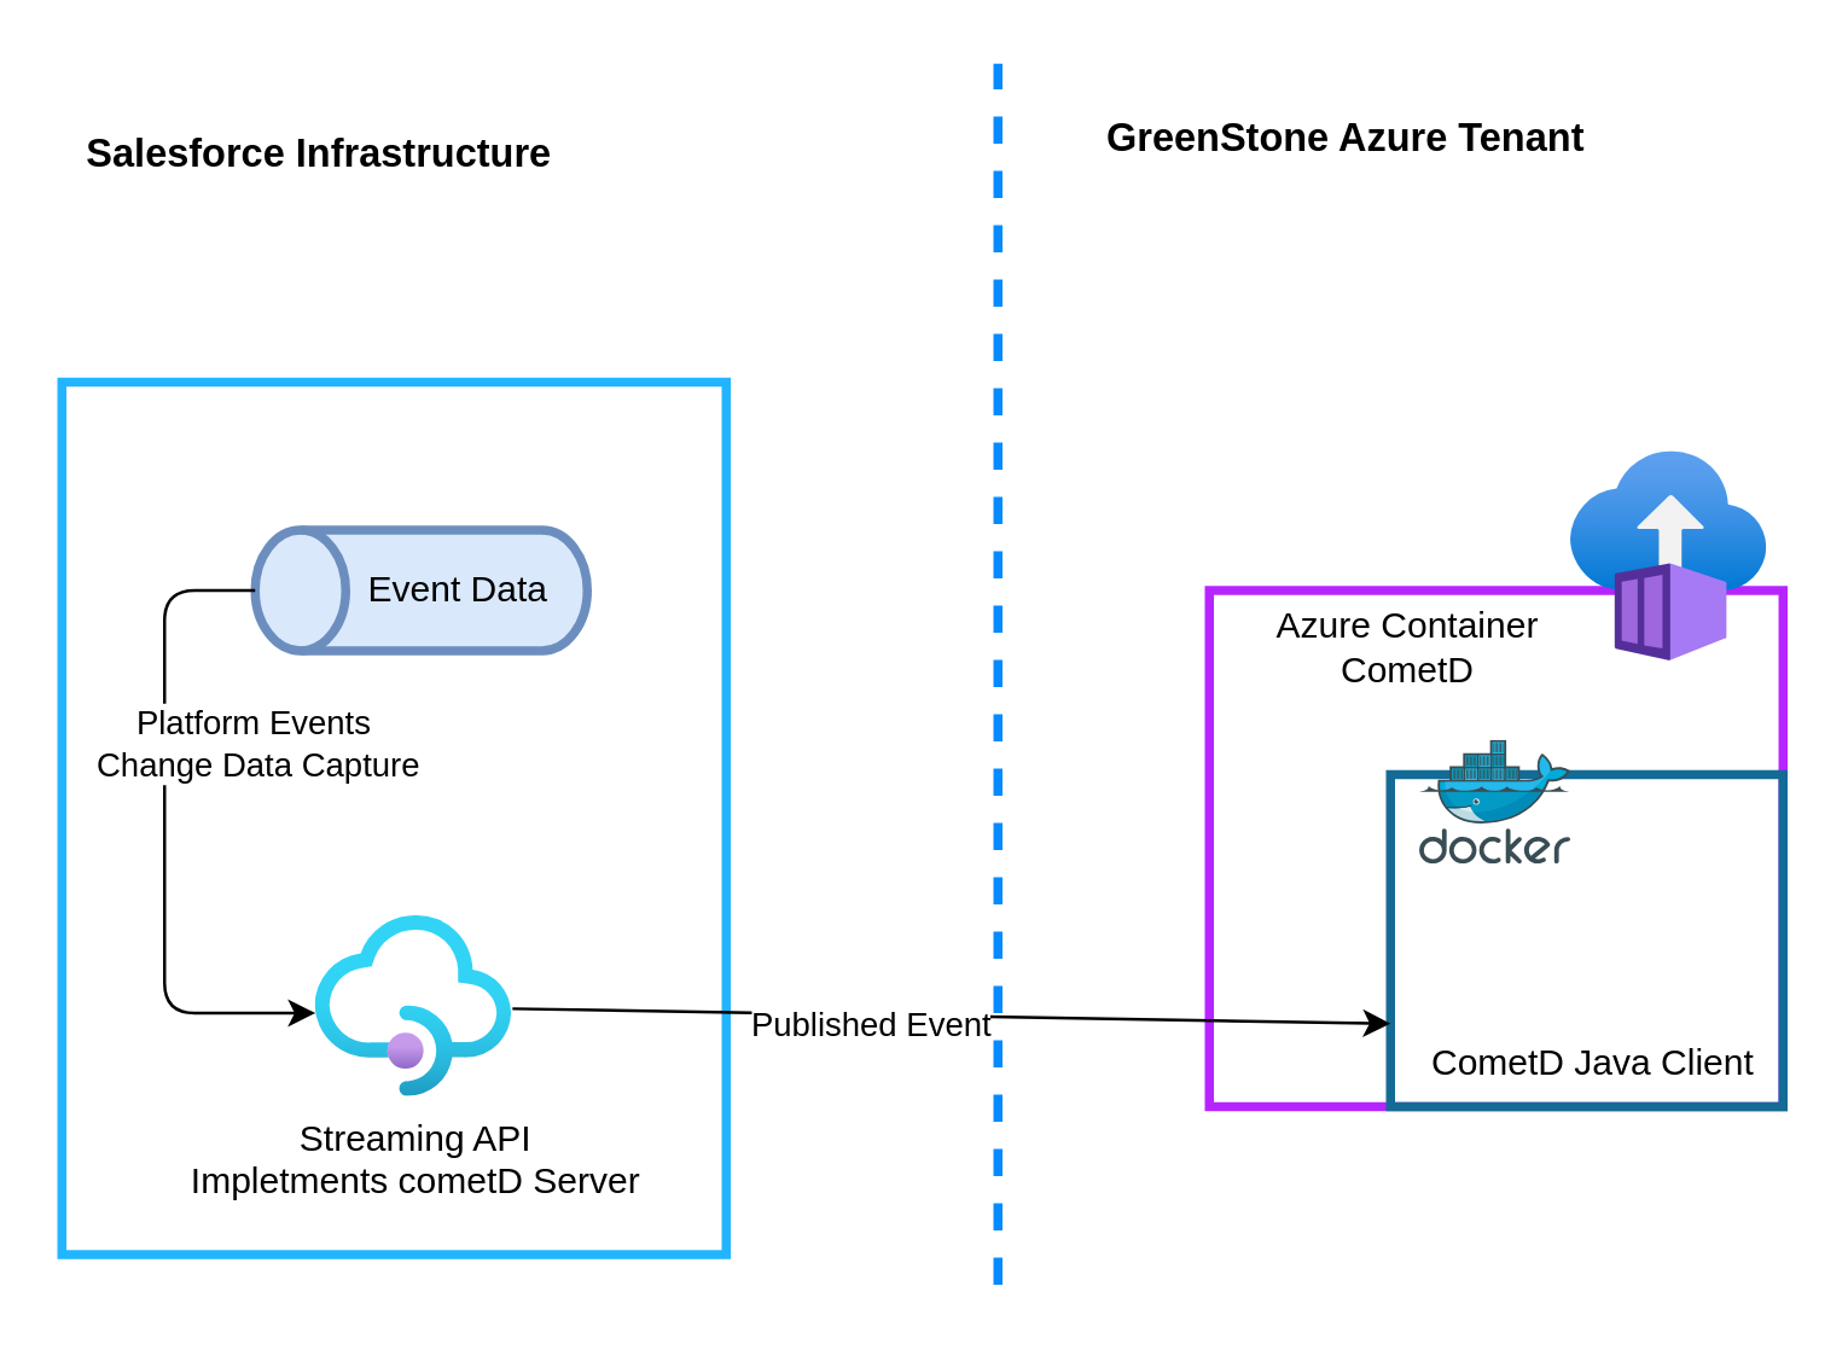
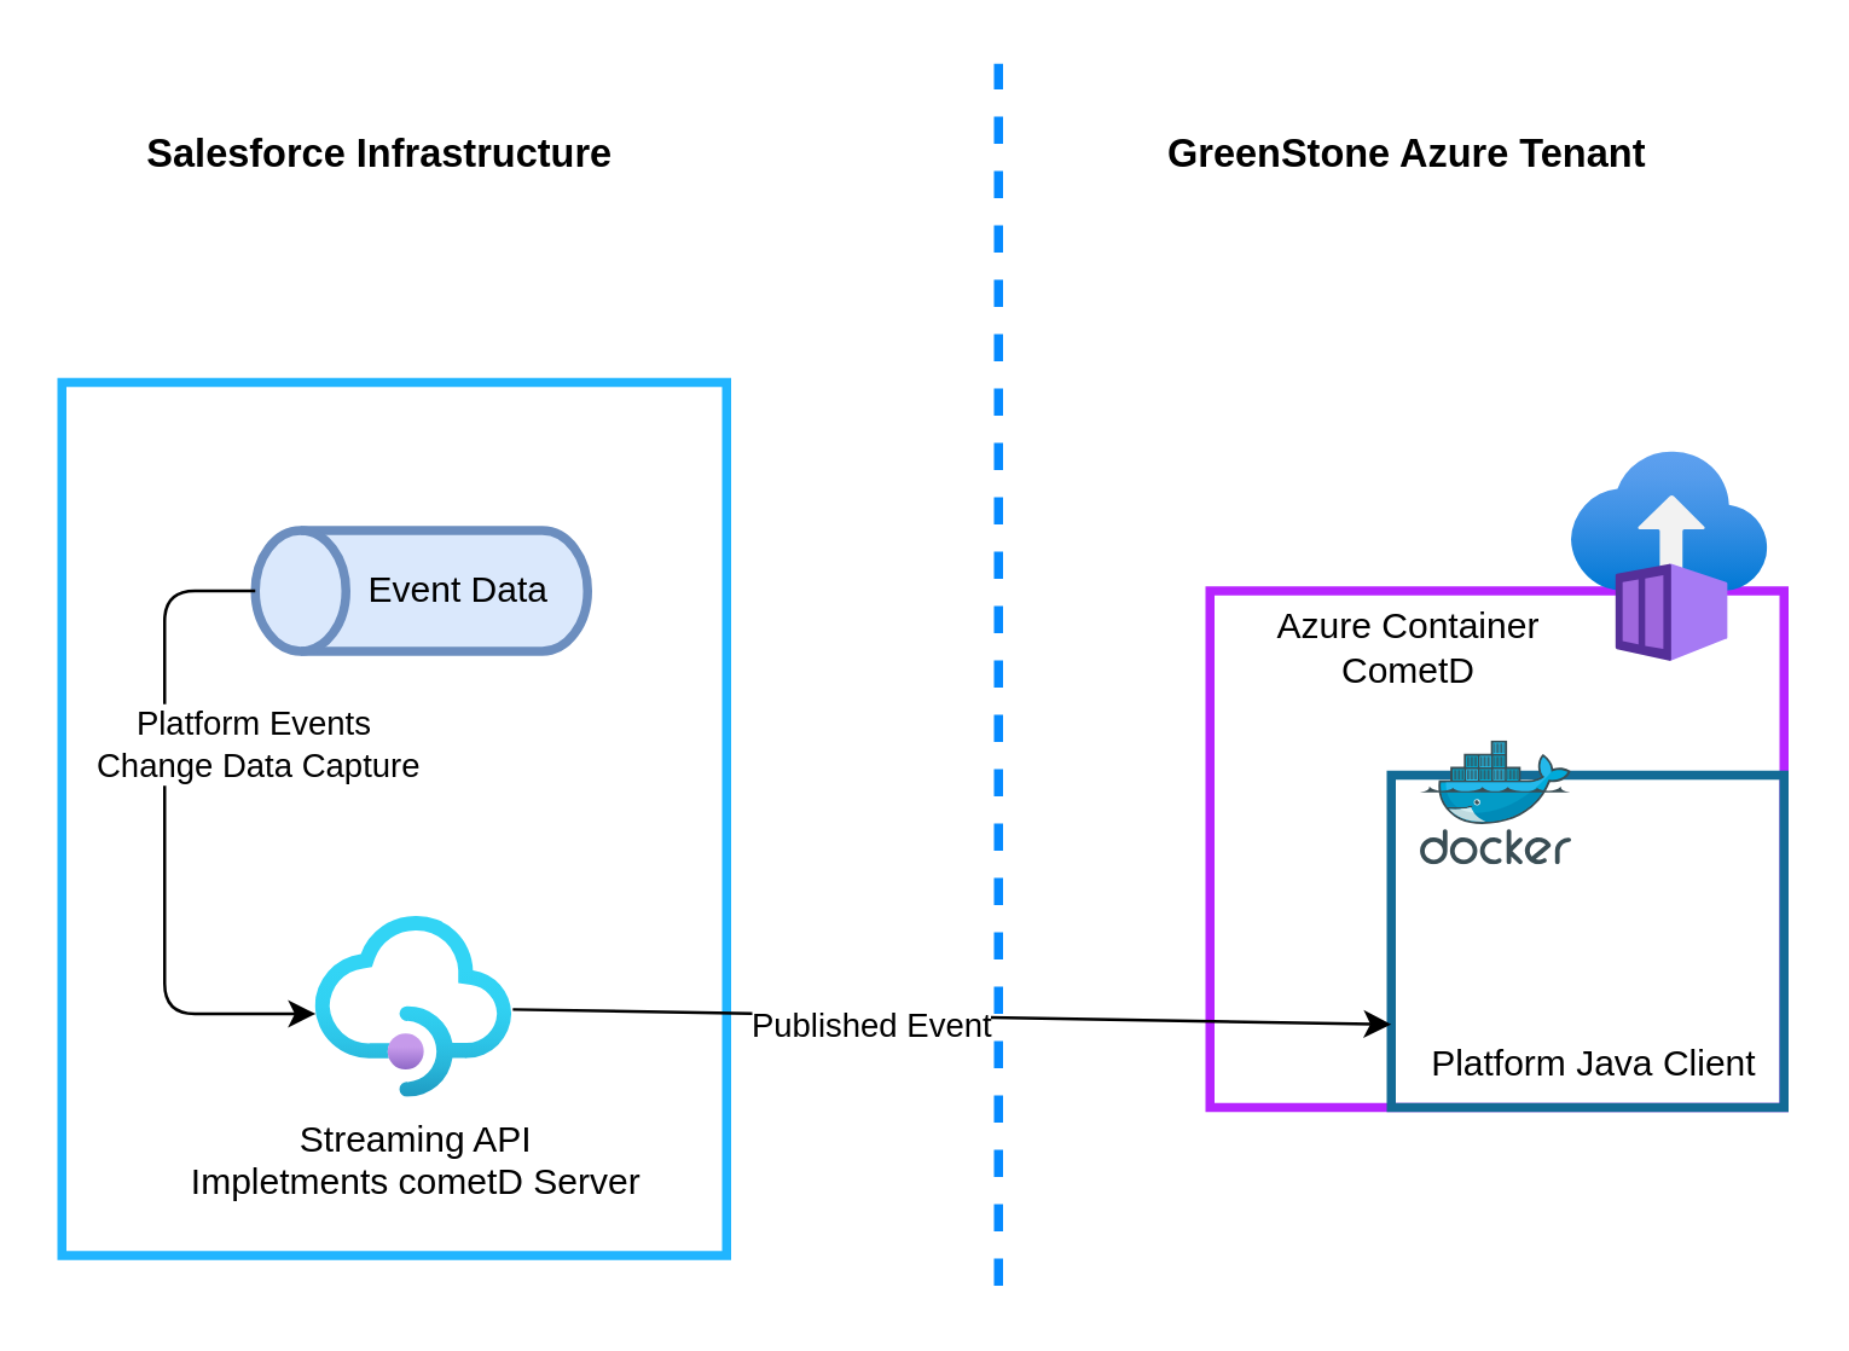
- <mxCell id="8" value="GreenStone Azure Tenant" style="text;html=1;strokeColor=none;fillColor=none;align=center;verticalAlign=middle;whiteSpace=wrap;rounded=0;fontStyle=1;fontSize=13;" parent="1" vertex="1"><mxGeometry x="360" y="30" width="171.3" height="30" as="geometry" /></mxCell>
+ <mxCell id="8" value="GreenStone Azure Tenant" style="text;html=1;strokeColor=none;fillColor=none;align=center;verticalAlign=middle;whiteSpace=wrap;rounded=0;fontStyle=1;fontSize=13;" parent="1" vertex="1"><mxGeometry x="380" y="35" width="171.3" height="30" as="geometry" /></mxCell>
- <mxCell id="17" value="Salesforce Infrastructure" style="text;html=1;strokeColor=none;fillColor=none;align=center;verticalAlign=middle;whiteSpace=wrap;rounded=0;fontStyle=1;fontSize=13;" vertex="1" parent="1"><mxGeometry x="20" y="35" width="171.3" height="30" as="geometry" /></mxCell>
+ <mxCell id="17" value="Salesforce Infrastructure" style="text;html=1;strokeColor=none;fillColor=none;align=center;verticalAlign=middle;whiteSpace=wrap;rounded=0;fontStyle=1;fontSize=13;" vertex="1" parent="1"><mxGeometry x="40" y="35" width="171.3" height="30" as="geometry" /></mxCell>
- <mxCell id="6" value="CometD Java Client" style="shape=image;imageAspect=0;aspect=fixed;verticalLabelPosition=bottom;verticalAlign=top;image=https://external-content.duckduckgo.com/iu/?u=http%3A%2F%2Fwww.vhqpostsg.com%2Fcometd%2FcometdLogo.png&amp;f=1&amp;nofb=1;" parent="1" vertex="1"><mxGeometry x="481.05" y="286" width="92.6" height="52" as="geometry" /></mxCell>
+ <mxCell id="6" value="Platform Java Client" style="shape=image;imageAspect=0;aspect=fixed;verticalLabelPosition=bottom;verticalAlign=top;image=https://external-content.duckduckgo.com/iu/?u=http%3A%2F%2Fwww.vhqpostsg.com%2Fcometd%2FcometdLogo.png&amp;f=1&amp;nofb=1;" parent="1" vertex="1"><mxGeometry x="481.05" y="286" width="92.6" height="52" as="geometry" /></mxCell>
